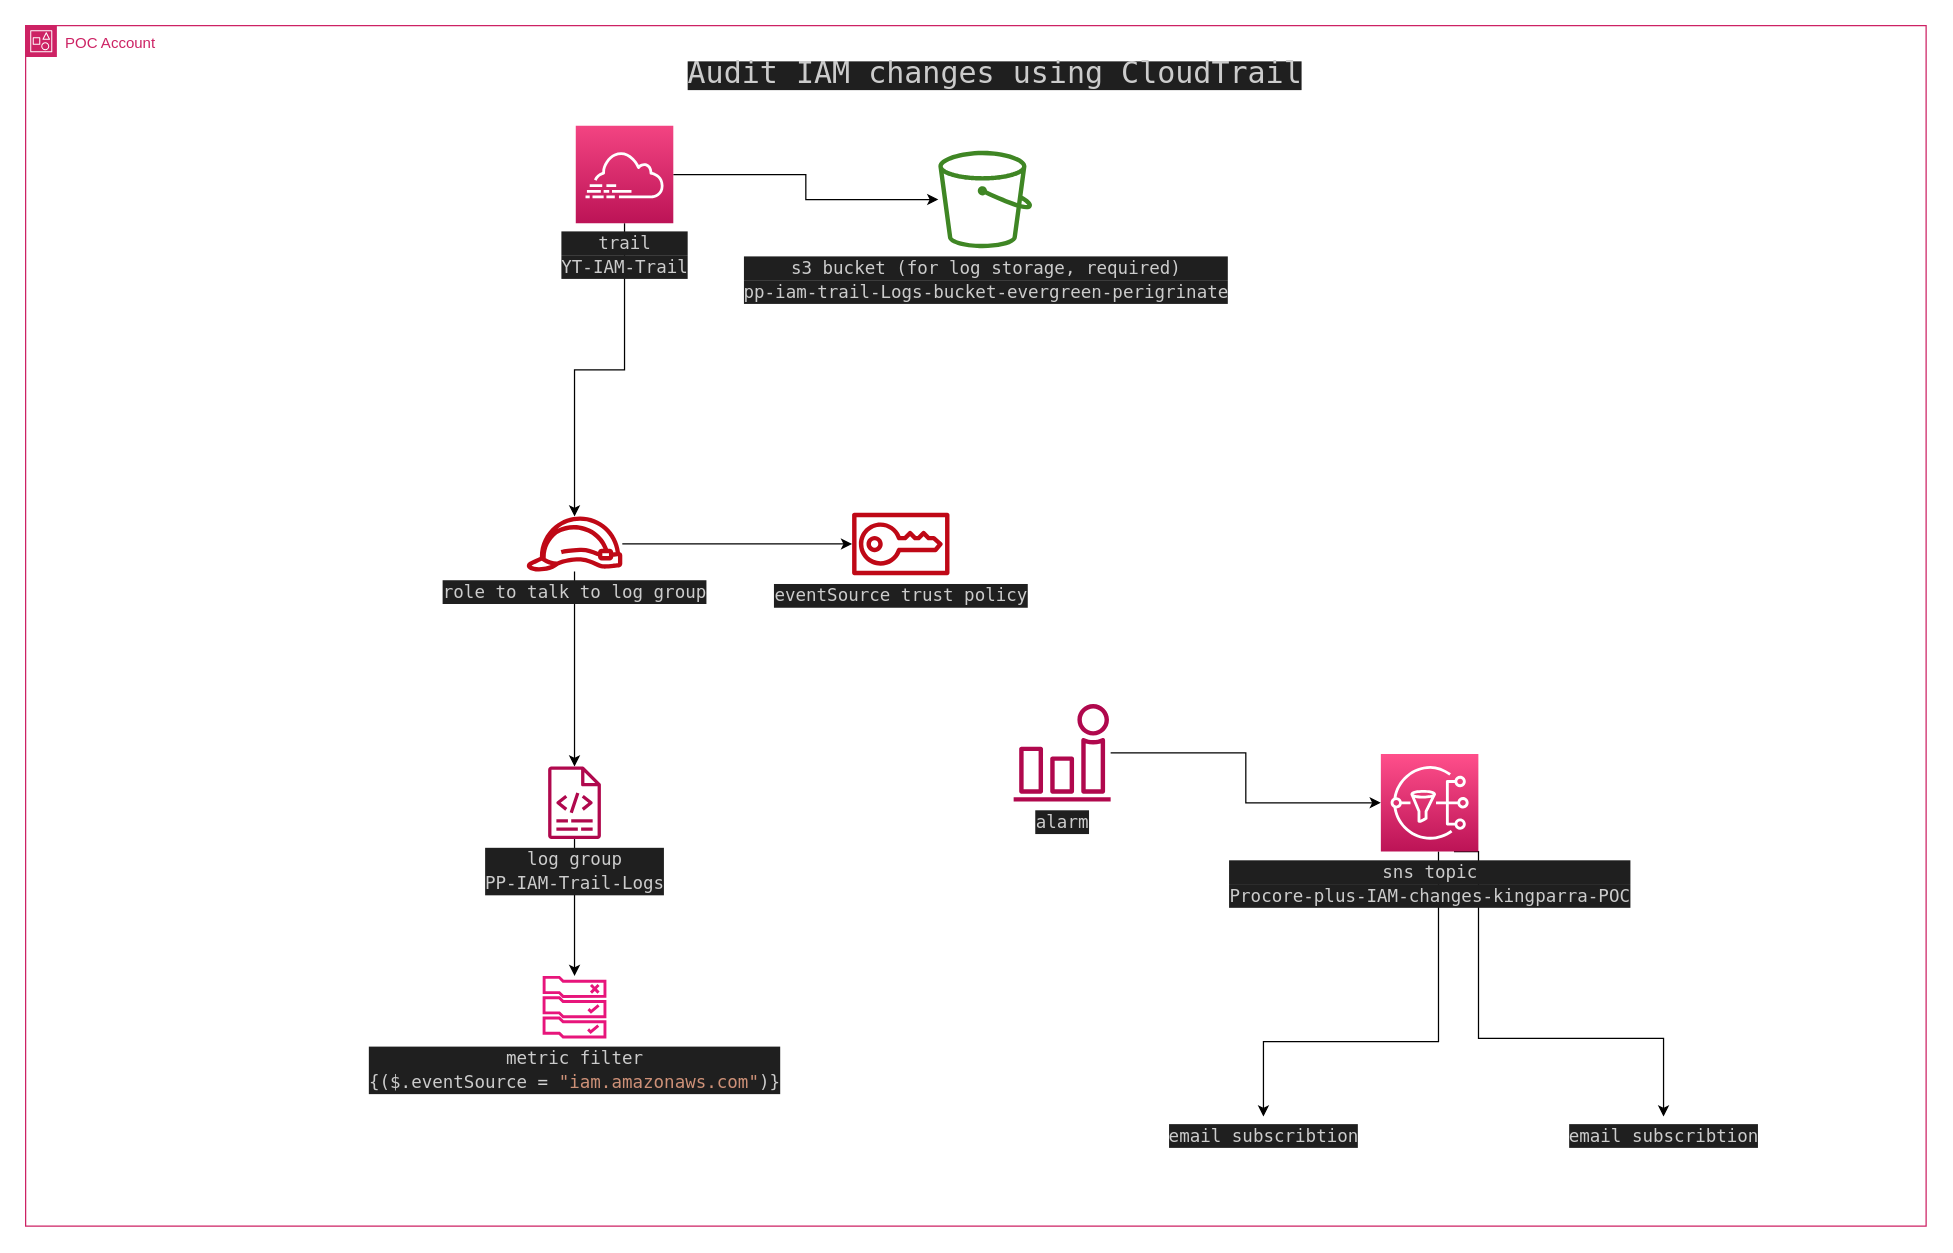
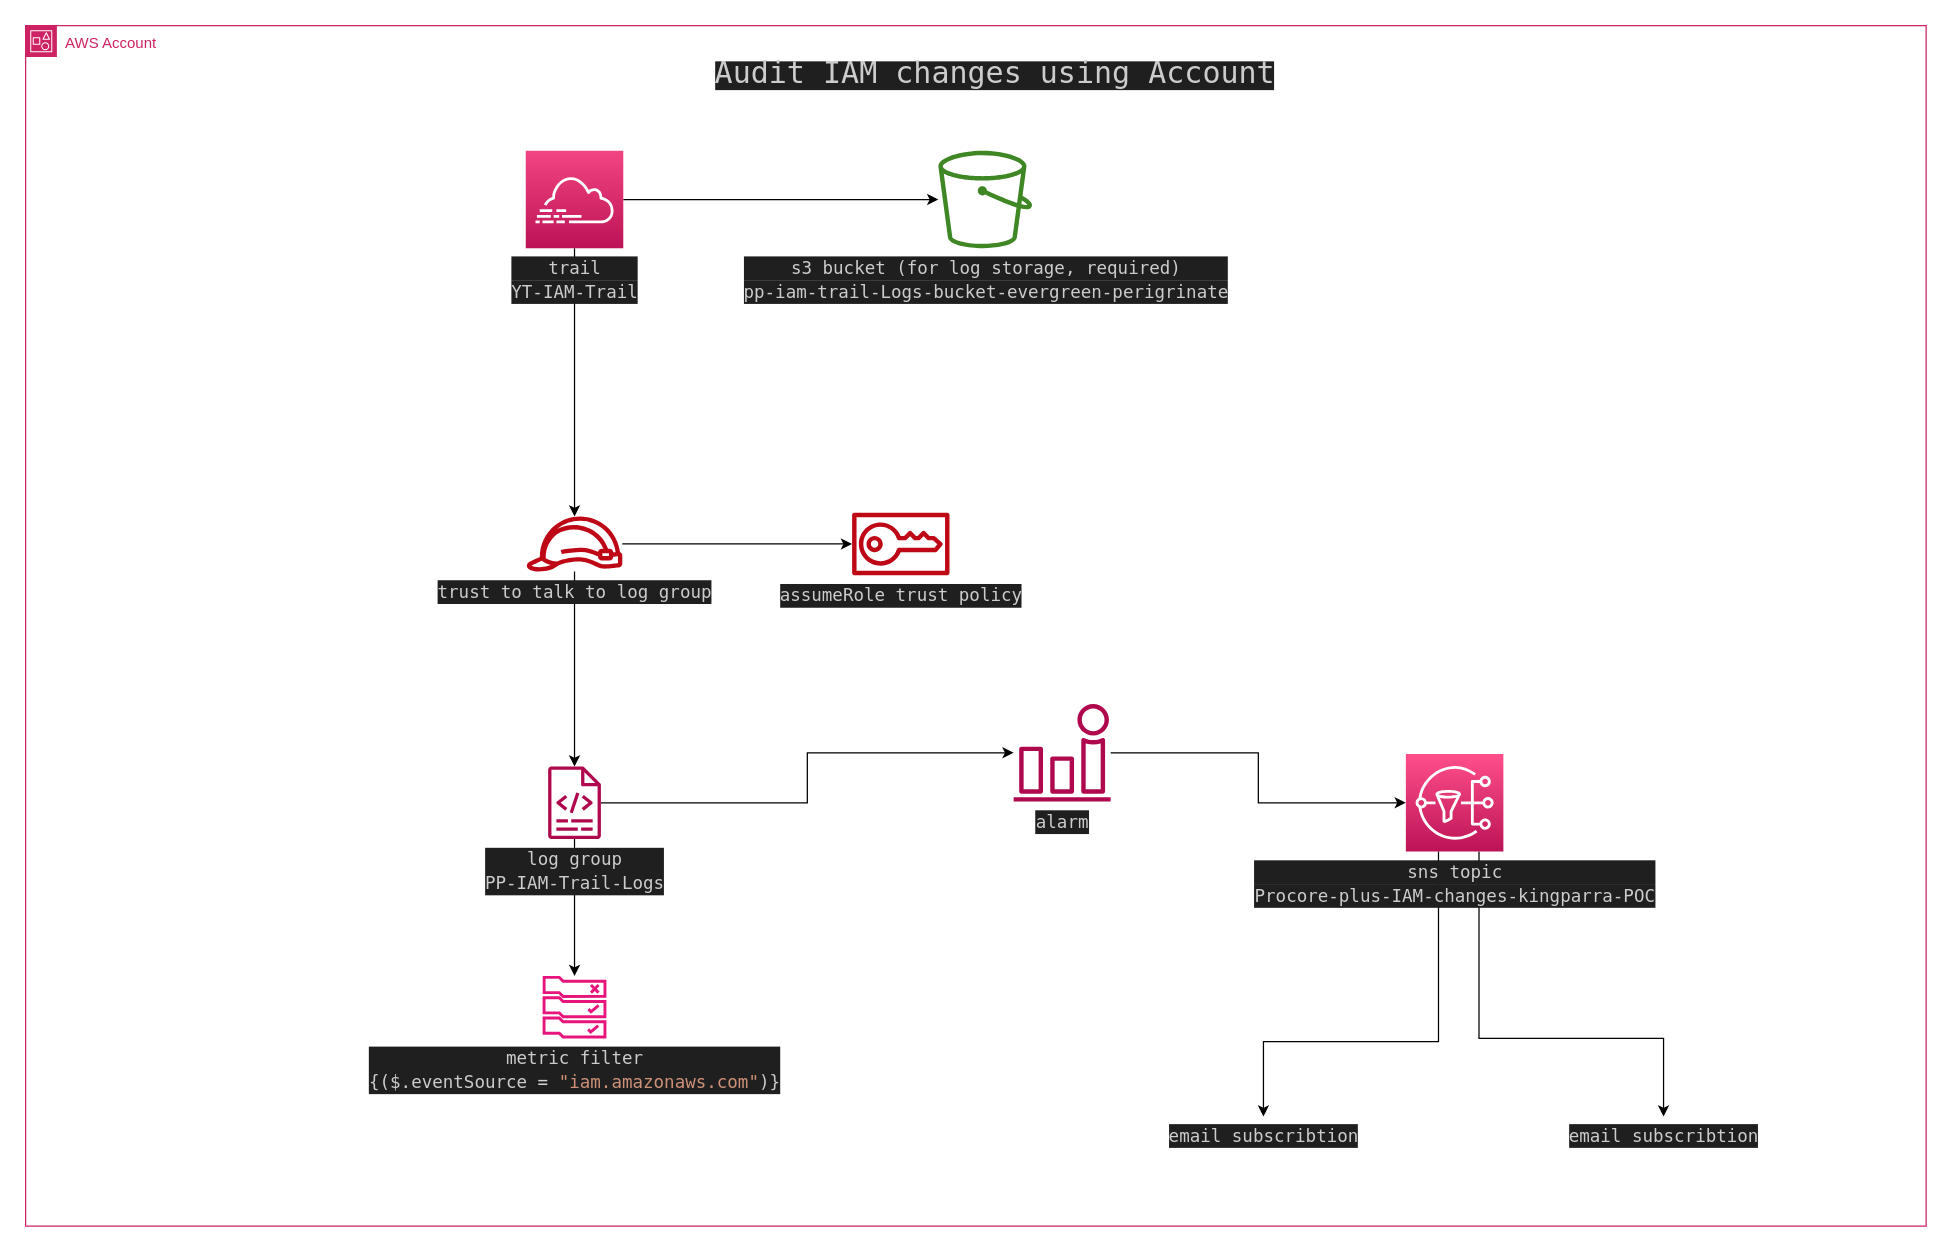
- <mxCell id="2" value="POC Account" style="points=[[0,0],[0.25,0],[0.5,0],[0.75,0],[1,0],[1,0.25],[1,0.5],[1,0.75],[1,1],[0.75,1],[0.5,1],[0.25,1],[0,1],[0,0.75],[0,0.5],[0,0.25]];outlineConnect=0;gradientColor=none;html=1;whiteSpace=wrap;fontSize=12;fontStyle=0;container=1;pointerEvents=0;collapsible=0;recursiveResize=0;shape=mxgraph.aws4.group;grIcon=mxgraph.aws4.group_account;strokeColor=#CD2264;fillColor=none;verticalAlign=top;align=left;spacingLeft=30;fontColor=#CD2264;dashed=0;" parent="1" vertex="1"><mxGeometry x="20" y="20" width="1520" height="960" as="geometry" /></mxCell>
+ <mxCell id="2" value="AWS Account" style="points=[[0,0],[0.25,0],[0.5,0],[0.75,0],[1,0],[1,0.25],[1,0.5],[1,0.75],[1,1],[0.75,1],[0.5,1],[0.25,1],[0,1],[0,0.75],[0,0.5],[0,0.25]];outlineConnect=0;gradientColor=none;html=1;whiteSpace=wrap;fontSize=12;fontStyle=0;container=1;pointerEvents=0;collapsible=0;recursiveResize=0;shape=mxgraph.aws4.group;grIcon=mxgraph.aws4.group_account;strokeColor=#CD2264;fillColor=none;verticalAlign=top;align=left;spacingLeft=30;fontColor=#CD2264;dashed=0;" parent="1" vertex="1"><mxGeometry x="20" y="20" width="1520" height="960" as="geometry" /></mxCell>
- <mxCell id="20" value="&lt;div style=&quot;color: rgb(204, 204, 204); background-color: rgb(31, 31, 31); font-family: &amp;quot;Fira Code Light&amp;quot;, &amp;quot;Droid Sans Mono&amp;quot;, &amp;quot;monospace&amp;quot;, monospace; line-height: 19px;&quot;&gt;&lt;font style=&quot;font-size: 24px;&quot;&gt;Audit IAM changes using CloudTrail&lt;/font&gt;&lt;/div&gt;" style="text;html=1;align=center;verticalAlign=middle;resizable=0;points=[];autosize=1;strokeColor=none;fillColor=none;" parent="2" vertex="1"><mxGeometry x="510" y="20" width="530" height="40" as="geometry" /></mxCell>
+ <mxCell id="20" value="&lt;div style=&quot;color: rgb(204, 204, 204); background-color: rgb(31, 31, 31); font-family: &amp;quot;Fira Code Light&amp;quot;, &amp;quot;Droid Sans Mono&amp;quot;, &amp;quot;monospace&amp;quot;, monospace; line-height: 19px;&quot;&gt;&lt;font style=&quot;font-size: 24px;&quot;&gt;Audit IAM changes using Account&lt;/font&gt;&lt;/div&gt;" style="text;html=1;align=center;verticalAlign=middle;resizable=0;points=[];autosize=1;strokeColor=none;fillColor=none;" parent="2" vertex="1"><mxGeometry x="510" y="20" width="530" height="40" as="geometry" /></mxCell>
- <mxCell id="10" value="&lt;div style=&quot;color: rgb(204, 204, 204); background-color: rgb(31, 31, 31); font-family: &amp;quot;Fira Code Light&amp;quot;, &amp;quot;Droid Sans Mono&amp;quot;, &amp;quot;monospace&amp;quot;, monospace; font-size: 14px; line-height: 19px;&quot;&gt;trail&lt;/div&gt;&lt;div style=&quot;color: rgb(204, 204, 204); background-color: rgb(31, 31, 31); font-family: &amp;quot;Fira Code Light&amp;quot;, &amp;quot;Droid Sans Mono&amp;quot;, &amp;quot;monospace&amp;quot;, monospace; font-size: 14px; line-height: 19px;&quot;&gt;YT-IAM-Trail&lt;/div&gt;" style="sketch=0;points=[[0,0,0],[0.25,0,0],[0.5,0,0],[0.75,0,0],[1,0,0],[0,1,0],[0.25,1,0],[0.5,1,0],[0.75,1,0],[1,1,0],[0,0.25,0],[0,0.5,0],[0,0.75,0],[1,0.25,0],[1,0.5,0],[1,0.75,0]];points=[[0,0,0],[0.25,0,0],[0.5,0,0],[0.75,0,0],[1,0,0],[0,1,0],[0.25,1,0],[0.5,1,0],[0.75,1,0],[1,1,0],[0,0.25,0],[0,0.5,0],[0,0.75,0],[1,0.25,0],[1,0.5,0],[1,0.75,0]];outlineConnect=0;fontColor=#232F3E;gradientColor=#F34482;gradientDirection=north;fillColor=#BC1356;strokeColor=#ffffff;dashed=0;verticalLabelPosition=bottom;verticalAlign=top;align=center;html=1;fontSize=12;fontStyle=0;aspect=fixed;shape=mxgraph.aws4.resourceIcon;resIcon=mxgraph.aws4.cloudtrail;" parent="2" vertex="1"><mxGeometry x="440" y="80" width="78" height="78" as="geometry" /></mxCell>
+ <mxCell id="10" value="&lt;div style=&quot;color: rgb(204, 204, 204); background-color: rgb(31, 31, 31); font-family: &amp;quot;Fira Code Light&amp;quot;, &amp;quot;Droid Sans Mono&amp;quot;, &amp;quot;monospace&amp;quot;, monospace; font-size: 14px; line-height: 19px;&quot;&gt;trail&lt;/div&gt;&lt;div style=&quot;color: rgb(204, 204, 204); background-color: rgb(31, 31, 31); font-family: &amp;quot;Fira Code Light&amp;quot;, &amp;quot;Droid Sans Mono&amp;quot;, &amp;quot;monospace&amp;quot;, monospace; font-size: 14px; line-height: 19px;&quot;&gt;YT-IAM-Trail&lt;/div&gt;" style="sketch=0;points=[[0,0,0],[0.25,0,0],[0.5,0,0],[0.75,0,0],[1,0,0],[0,1,0],[0.25,1,0],[0.5,1,0],[0.75,1,0],[1,1,0],[0,0.25,0],[0,0.5,0],[0,0.75,0],[1,0.25,0],[1,0.5,0],[1,0.75,0]];points=[[0,0,0],[0.25,0,0],[0.5,0,0],[0.75,0,0],[1,0,0],[0,1,0],[0.25,1,0],[0.5,1,0],[0.75,1,0],[1,1,0],[0,0.25,0],[0,0.5,0],[0,0.75,0],[1,0.25,0],[1,0.5,0],[1,0.75,0]];outlineConnect=0;fontColor=#232F3E;gradientColor=#F34482;gradientDirection=north;fillColor=#BC1356;strokeColor=#ffffff;dashed=0;verticalLabelPosition=bottom;verticalAlign=top;align=center;html=1;fontSize=12;fontStyle=0;aspect=fixed;shape=mxgraph.aws4.resourceIcon;resIcon=mxgraph.aws4.cloudtrail;" parent="2" vertex="1"><mxGeometry x="400" y="100" width="78" height="78" as="geometry" /></mxCell>
- <mxCell id="18" value="&lt;div style=&quot;color: rgb(204, 204, 204); background-color: rgb(31, 31, 31); font-family: &amp;quot;Fira Code Light&amp;quot;, &amp;quot;Droid Sans Mono&amp;quot;, &amp;quot;monospace&amp;quot;, monospace; font-size: 14px; line-height: 19px;&quot;&gt;role to talk to log group&lt;/div&gt;" style="sketch=0;outlineConnect=0;fontColor=#232F3E;gradientColor=none;fillColor=#BF0816;strokeColor=none;dashed=0;verticalLabelPosition=bottom;verticalAlign=top;align=center;html=1;fontSize=12;fontStyle=0;aspect=fixed;pointerEvents=1;shape=mxgraph.aws4.role;" parent="2" vertex="1"><mxGeometry x="400" y="392.5" width="78" height="44" as="geometry" /></mxCell>
+ <mxCell id="18" value="&lt;div style=&quot;color: rgb(204, 204, 204); background-color: rgb(31, 31, 31); font-family: &amp;quot;Fira Code Light&amp;quot;, &amp;quot;Droid Sans Mono&amp;quot;, &amp;quot;monospace&amp;quot;, monospace; font-size: 14px; line-height: 19px;&quot;&gt;trust to talk to log group&lt;/div&gt;" style="sketch=0;outlineConnect=0;fontColor=#232F3E;gradientColor=none;fillColor=#BF0816;strokeColor=none;dashed=0;verticalLabelPosition=bottom;verticalAlign=top;align=center;html=1;fontSize=12;fontStyle=0;aspect=fixed;pointerEvents=1;shape=mxgraph.aws4.role;" parent="2" vertex="1"><mxGeometry x="400" y="392.5" width="78" height="44" as="geometry" /></mxCell>
- <mxCell id="19" value="&lt;div style=&quot;color: rgb(204, 204, 204); background-color: rgb(31, 31, 31); font-family: &amp;quot;Fira Code Light&amp;quot;, &amp;quot;Droid Sans Mono&amp;quot;, &amp;quot;monospace&amp;quot;, monospace; font-size: 14px; line-height: 19px;&quot;&gt;eventSource trust policy&lt;/div&gt;" style="sketch=0;outlineConnect=0;fontColor=#232F3E;gradientColor=none;fillColor=#BF0816;strokeColor=none;dashed=0;verticalLabelPosition=bottom;verticalAlign=top;align=center;html=1;fontSize=12;fontStyle=0;aspect=fixed;pointerEvents=1;shape=mxgraph.aws4.sts;" parent="2" vertex="1"><mxGeometry x="660.95" y="389.5" width="78" height="50" as="geometry" /></mxCell>
+ <mxCell id="19" value="&lt;div style=&quot;color: rgb(204, 204, 204); background-color: rgb(31, 31, 31); font-family: &amp;quot;Fira Code Light&amp;quot;, &amp;quot;Droid Sans Mono&amp;quot;, &amp;quot;monospace&amp;quot;, monospace; font-size: 14px; line-height: 19px;&quot;&gt;assumeRole trust policy&lt;/div&gt;" style="sketch=0;outlineConnect=0;fontColor=#232F3E;gradientColor=none;fillColor=#BF0816;strokeColor=none;dashed=0;verticalLabelPosition=bottom;verticalAlign=top;align=center;html=1;fontSize=12;fontStyle=0;aspect=fixed;pointerEvents=1;shape=mxgraph.aws4.sts;" parent="2" vertex="1"><mxGeometry x="660.95" y="389.5" width="78" height="50" as="geometry" /></mxCell>
+ <mxCell id="5" style="edgeStyle=orthogonalEdgeStyle;rounded=0;orthogonalLoop=1;jettySize=auto;html=1;" parent="2" source="7" target="15" edge="1"><mxGeometry relative="1" as="geometry" /></mxCell>
- <mxCell id="12" value="&lt;div style=&quot;color: rgb(204, 204, 204); background-color: rgb(31, 31, 31); font-family: &amp;quot;Fira Code Light&amp;quot;, &amp;quot;Droid Sans Mono&amp;quot;, &amp;quot;monospace&amp;quot;, monospace; font-size: 14px; line-height: 19px;&quot;&gt;sns topic&lt;/div&gt;&lt;div style=&quot;color: rgb(204, 204, 204); background-color: rgb(31, 31, 31); font-family: &amp;quot;Fira Code Light&amp;quot;, &amp;quot;Droid Sans Mono&amp;quot;, &amp;quot;monospace&amp;quot;, monospace; font-size: 14px; line-height: 19px;&quot;&gt;Procore-plus-IAM-changes-kingparra-POC&lt;/div&gt;" style="sketch=0;points=[[0,0,0],[0.25,0,0],[0.5,0,0],[0.75,0,0],[1,0,0],[0,1,0],[0.25,1,0],[0.5,1,0],[0.75,1,0],[1,1,0],[0,0.25,0],[0,0.5,0],[0,0.75,0],[1,0.25,0],[1,0.5,0],[1,0.75,0]];outlineConnect=0;fontColor=#232F3E;gradientColor=#FF4F8B;gradientDirection=north;fillColor=#BC1356;strokeColor=#ffffff;dashed=0;verticalLabelPosition=bottom;verticalAlign=top;align=center;html=1;fontSize=12;fontStyle=0;aspect=fixed;shape=mxgraph.aws4.resourceIcon;resIcon=mxgraph.aws4.sns;" parent="2" vertex="1"><mxGeometry x="1083.9" y="582.5" width="78" height="78" as="geometry" /></mxCell>
+ <mxCell id="12" value="&lt;div style=&quot;color: rgb(204, 204, 204); background-color: rgb(31, 31, 31); font-family: &amp;quot;Fira Code Light&amp;quot;, &amp;quot;Droid Sans Mono&amp;quot;, &amp;quot;monospace&amp;quot;, monospace; font-size: 14px; line-height: 19px;&quot;&gt;sns topic&lt;/div&gt;&lt;div style=&quot;color: rgb(204, 204, 204); background-color: rgb(31, 31, 31); font-family: &amp;quot;Fira Code Light&amp;quot;, &amp;quot;Droid Sans Mono&amp;quot;, &amp;quot;monospace&amp;quot;, monospace; font-size: 14px; line-height: 19px;&quot;&gt;Procore-plus-IAM-changes-kingparra-POC&lt;/div&gt;" style="sketch=0;points=[[0,0,0],[0.25,0,0],[0.5,0,0],[0.75,0,0],[1,0,0],[0,1,0],[0.25,1,0],[0.5,1,0],[0.75,1,0],[1,1,0],[0,0.25,0],[0,0.5,0],[0,0.75,0],[1,0.25,0],[1,0.5,0],[1,0.75,0]];outlineConnect=0;fontColor=#232F3E;gradientColor=#FF4F8B;gradientDirection=north;fillColor=#BC1356;strokeColor=#ffffff;dashed=0;verticalLabelPosition=bottom;verticalAlign=top;align=center;html=1;fontSize=12;fontStyle=0;aspect=fixed;shape=mxgraph.aws4.resourceIcon;resIcon=mxgraph.aws4.sns;" parent="2" vertex="1"><mxGeometry x="1103.9" y="582.5" width="78" height="78" as="geometry" /></mxCell>
